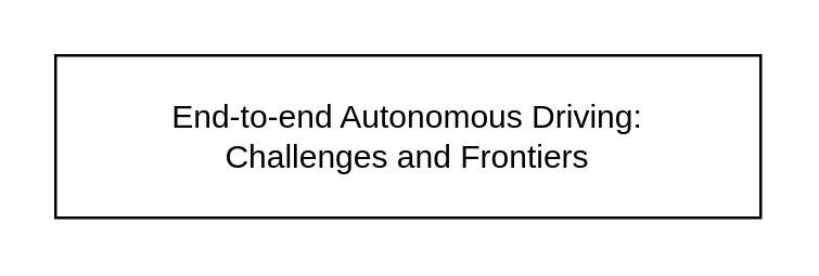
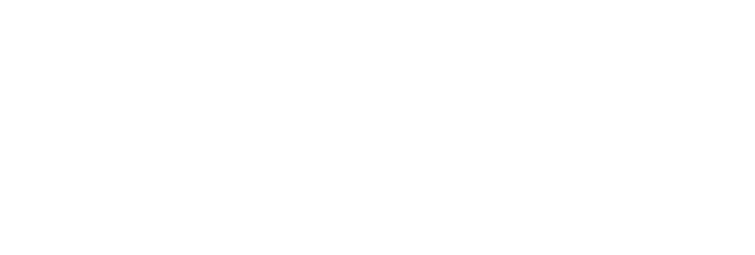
- <mxCell id="2" value="&lt;div&gt;End-to-end Autonomous Driving:&lt;/div&gt;&lt;div&gt;Challenges and Frontiers&lt;/div&gt;" style="rounded=0;whiteSpace=wrap;html=1;" vertex="1" parent="1"><mxGeometry x="20" y="20" width="260" height="60" as="geometry" /></mxCell>
